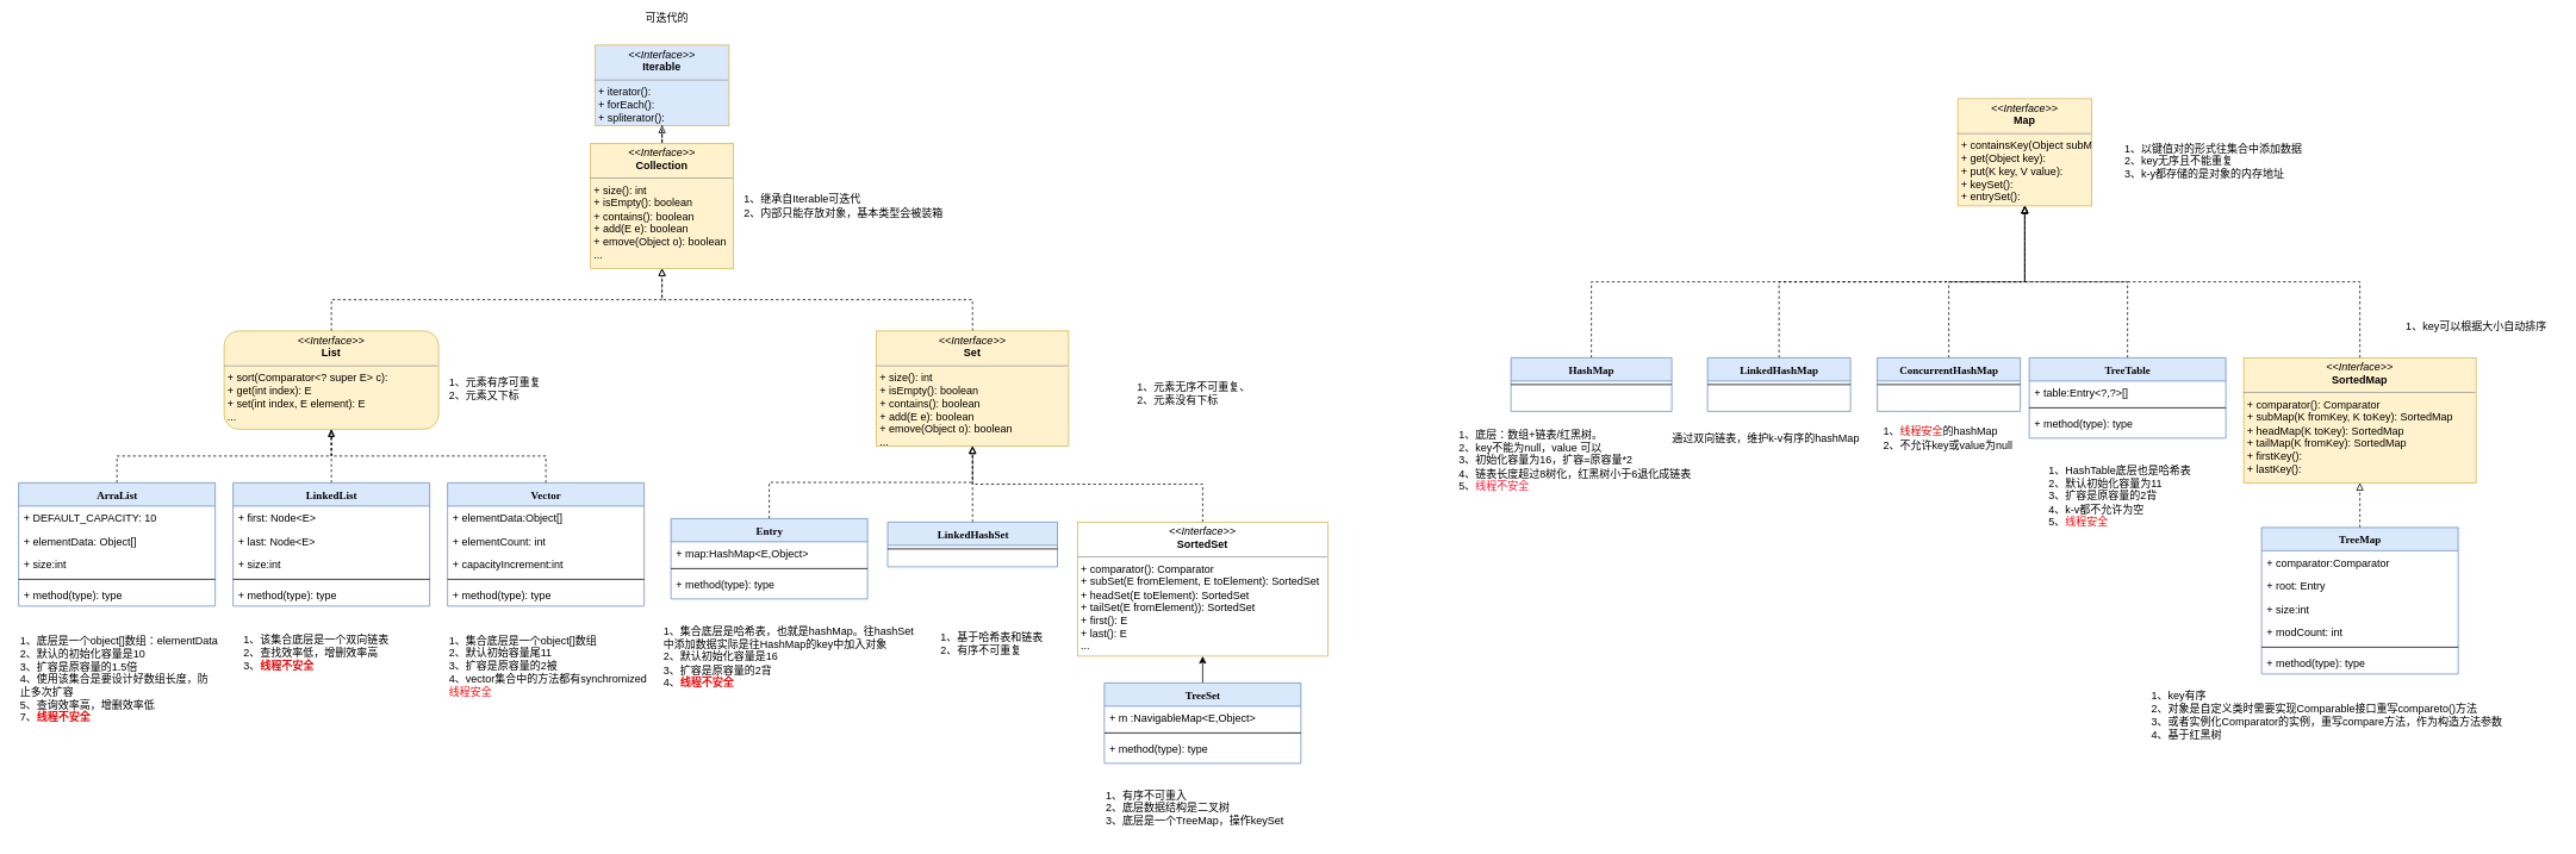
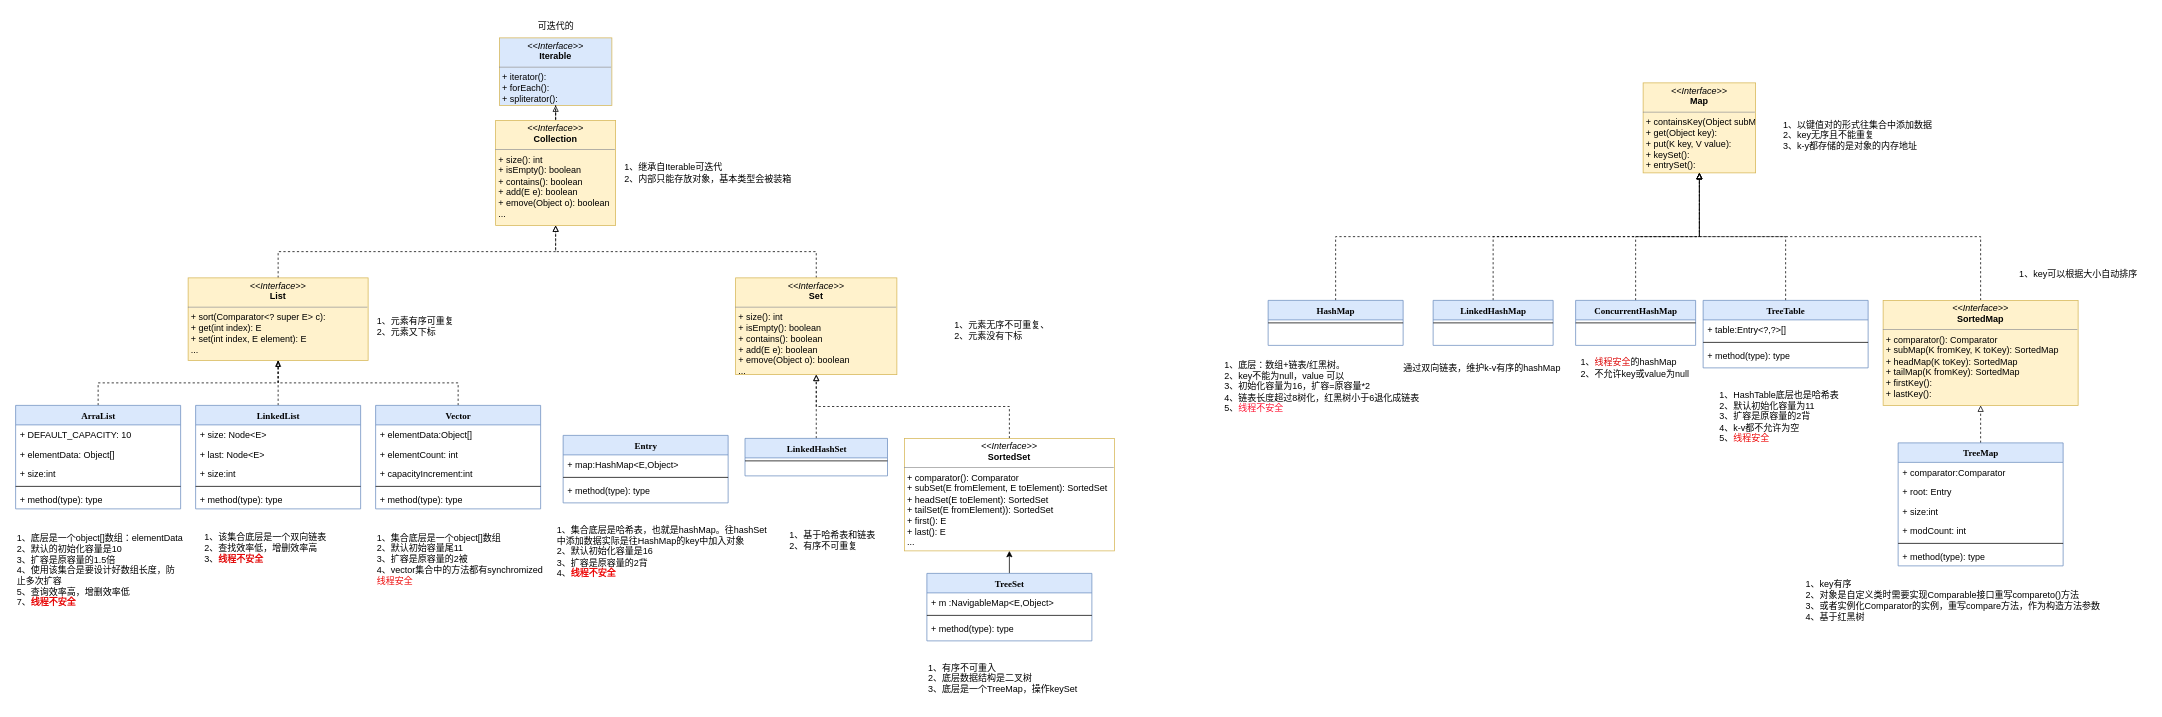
- <mxCell id="3" value="可迭代的" style="text;html=1;align=center;verticalAlign=middle;resizable=0;points=[];autosize=1;strokeColor=none;fillColor=none;" vertex="1" parent="1"><mxGeometry x="710" y="5" width="70" height="30" as="geometry" /></mxCell>
+ <mxCell id="3" value="可迭代的" style="text;html=1;align=center;verticalAlign=middle;resizable=0;points=[];autosize=1;strokeColor=none;fillColor=none;" vertex="1" parent="1"><mxGeometry x="705" y="20" width="70" height="30" as="geometry" /></mxCell>
- <mxCell id="7" value="&lt;p style=&quot;margin:0px;margin-top:4px;text-align:center;&quot;&gt;&lt;i&gt;&amp;lt;&amp;lt;Interface&amp;gt;&amp;gt;&lt;/i&gt;&lt;br&gt;&lt;b&gt;List&lt;/b&gt;&lt;/p&gt;&lt;hr size=&quot;1&quot;&gt;&lt;p style=&quot;margin:0px;margin-left:4px;&quot;&gt;&lt;span style=&quot;background-color: transparent; color: light-dark(rgb(0, 0, 0), rgb(255, 255, 255));&quot;&gt;+&amp;nbsp;sort(&lt;/span&gt;&lt;span style=&quot;background-color: transparent;&quot;&gt;Comparator&amp;lt;? super E&amp;gt; c&lt;/span&gt;&lt;span style=&quot;background-color: transparent; color: light-dark(rgb(0, 0, 0), rgb(255, 255, 255));&quot;&gt;):&amp;nbsp;&lt;/span&gt;&lt;/p&gt;&lt;p style=&quot;margin: 0px 0px 0px 4px;&quot;&gt;+&amp;nbsp;get(int index): E&lt;/p&gt;&lt;p style=&quot;margin: 0px 0px 0px 4px;&quot;&gt;+ set(int index, E element):&amp;nbsp;&lt;span style=&quot;background-color: transparent; color: light-dark(rgb(0, 0, 0), rgb(255, 255, 255));&quot;&gt;E&lt;/span&gt;&lt;/p&gt;&lt;p style=&quot;margin: 0px 0px 0px 4px;&quot;&gt;...&lt;/p&gt;" style="verticalAlign=top;align=left;overflow=fill;fontSize=12;fontFamily=Helvetica;html=1;shadow=0;comic=0;labelBackgroundColor=none;strokeWidth=1;fillColor=#fff2cc;strokeColor=#d6b656;rounded=1;" vertex="1" parent="1"><mxGeometry x="250" y="370" width="240" height="110" as="geometry" /></mxCell>
+ <mxCell id="7" value="&lt;p style=&quot;margin:0px;margin-top:4px;text-align:center;&quot;&gt;&lt;i&gt;&amp;lt;&amp;lt;Interface&amp;gt;&amp;gt;&lt;/i&gt;&lt;br&gt;&lt;b&gt;List&lt;/b&gt;&lt;/p&gt;&lt;hr size=&quot;1&quot;&gt;&lt;p style=&quot;margin:0px;margin-left:4px;&quot;&gt;&lt;span style=&quot;background-color: transparent; color: light-dark(rgb(0, 0, 0), rgb(255, 255, 255));&quot;&gt;+&amp;nbsp;sort(&lt;/span&gt;&lt;span style=&quot;background-color: transparent;&quot;&gt;Comparator&amp;lt;? super E&amp;gt; c&lt;/span&gt;&lt;span style=&quot;background-color: transparent; color: light-dark(rgb(0, 0, 0), rgb(255, 255, 255));&quot;&gt;):&amp;nbsp;&lt;/span&gt;&lt;/p&gt;&lt;p style=&quot;margin: 0px 0px 0px 4px;&quot;&gt;+&amp;nbsp;get(int index): E&lt;/p&gt;&lt;p style=&quot;margin: 0px 0px 0px 4px;&quot;&gt;+ set(int index, E element):&amp;nbsp;&lt;span style=&quot;background-color: transparent; color: light-dark(rgb(0, 0, 0), rgb(255, 255, 255));&quot;&gt;E&lt;/span&gt;&lt;/p&gt;&lt;p style=&quot;margin: 0px 0px 0px 4px;&quot;&gt;...&lt;/p&gt;" style="verticalAlign=top;align=left;overflow=fill;fontSize=12;fontFamily=Helvetica;html=1;rounded=0;shadow=0;comic=0;labelBackgroundColor=none;strokeWidth=1;fillColor=#fff2cc;strokeColor=#d6b656;" vertex="1" parent="1"><mxGeometry x="250" y="370" width="240" height="110" as="geometry" /></mxCell>
- <mxCell id="31" style="edgeStyle=orthogonalEdgeStyle;rounded=0;orthogonalLoop=1;jettySize=auto;html=1;exitX=0.5;exitY=0;exitDx=0;exitDy=0;entryX=0.5;entryY=1;entryDx=0;entryDy=0;dashed=1;endArrow=block;endFill=0;" edge="1" parent="1" source="32" target="9"><mxGeometry relative="1" as="geometry" /></mxCell>
- <mxCell id="19" value="+ first: Node&amp;lt;E&amp;gt;" style="text;html=1;strokeColor=none;fillColor=none;align=left;verticalAlign=top;spacingLeft=4;spacingRight=4;whiteSpace=wrap;overflow=hidden;rotatable=0;points=[[0,0.5],[1,0.5]];portConstraint=eastwest;" vertex="1" parent="18"><mxGeometry y="26" width="220" height="26" as="geometry" /></mxCell>
+ <mxCell id="19" value="+ size: Node&amp;lt;E&amp;gt;" style="text;html=1;strokeColor=none;fillColor=none;align=left;verticalAlign=top;spacingLeft=4;spacingRight=4;whiteSpace=wrap;overflow=hidden;rotatable=0;points=[[0,0.5],[1,0.5]];portConstraint=eastwest;" vertex="1" parent="18"><mxGeometry y="26" width="220" height="26" as="geometry" /></mxCell>
